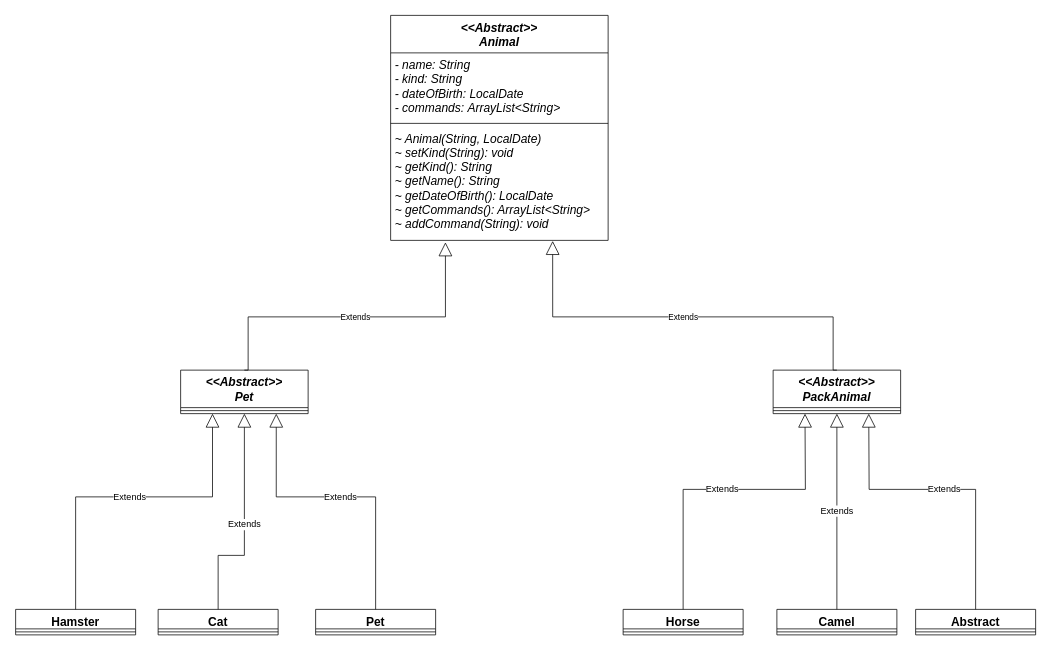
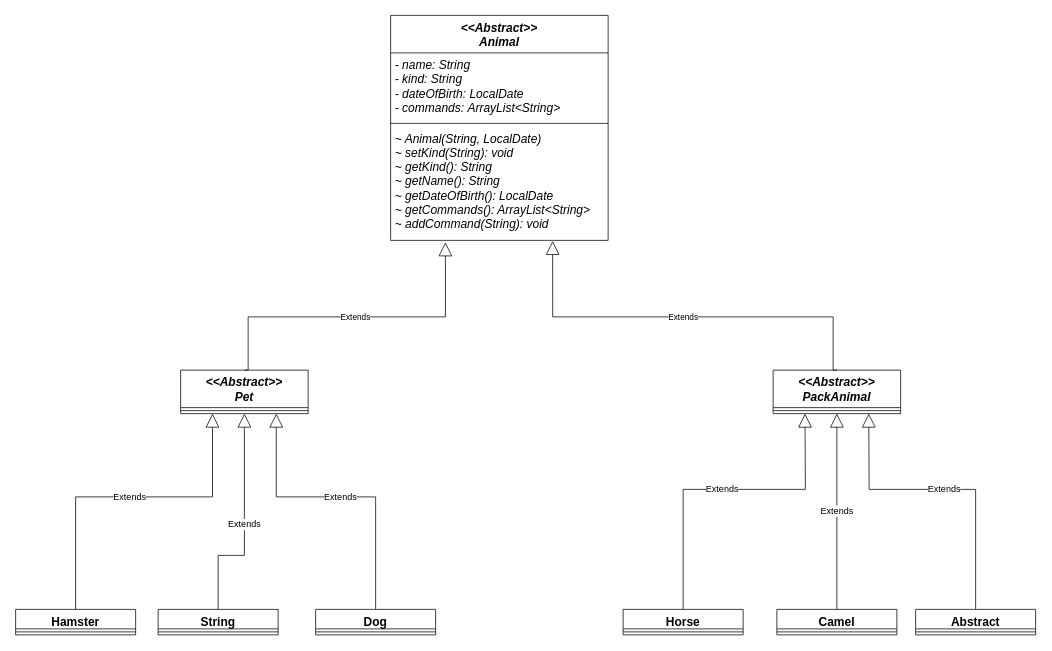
- <mxCell id="6" value="Cat" style="swimlane;fontStyle=1;align=center;verticalAlign=top;childLayout=stackLayout;horizontal=1;startSize=26;horizontalStack=0;resizeParent=1;resizeParentMax=0;resizeLast=0;collapsible=1;marginBottom=0;fontSize=16;" parent="1" vertex="1"><mxGeometry x="210" y="812" width="160" height="34" as="geometry" /></mxCell>
+ <mxCell id="6" value="String" style="swimlane;fontStyle=1;align=center;verticalAlign=top;childLayout=stackLayout;horizontal=1;startSize=26;horizontalStack=0;resizeParent=1;resizeParentMax=0;resizeLast=0;collapsible=1;marginBottom=0;fontSize=16;" parent="1" vertex="1"><mxGeometry x="210" y="812" width="160" height="34" as="geometry" /></mxCell>
- <mxCell id="8" value="Pet" style="swimlane;fontStyle=1;align=center;verticalAlign=top;childLayout=stackLayout;horizontal=1;startSize=26;horizontalStack=0;resizeParent=1;resizeParentMax=0;resizeLast=0;collapsible=1;marginBottom=0;fontSize=16;" parent="1" vertex="1"><mxGeometry x="420" y="812" width="160" height="34" as="geometry" /></mxCell>
+ <mxCell id="8" value="Dog" style="swimlane;fontStyle=1;align=center;verticalAlign=top;childLayout=stackLayout;horizontal=1;startSize=26;horizontalStack=0;resizeParent=1;resizeParentMax=0;resizeLast=0;collapsible=1;marginBottom=0;fontSize=16;" parent="1" vertex="1"><mxGeometry x="420" y="812" width="160" height="34" as="geometry" /></mxCell>
